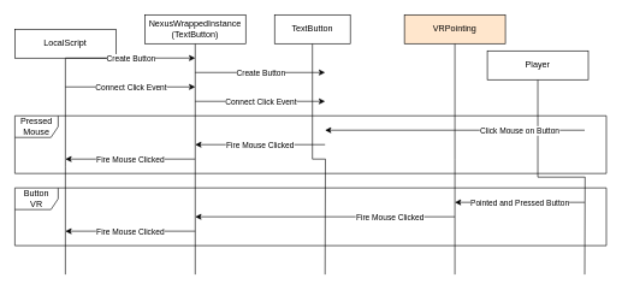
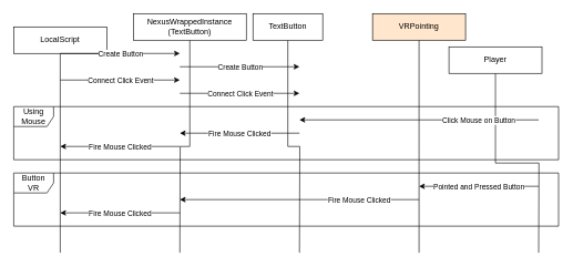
- <mxCell id="5" value="NexusWrappedInstance&lt;br&gt;(TextButton)" style="rounded=0;whiteSpace=wrap;html=1;" vertex="1" parent="1"><mxGeometry x="200" y="20" width="140" height="40" as="geometry" /></mxCell>
+ <mxCell id="5" value="NexusWrappedInstance&lt;br&gt;(TextButton)" style="rounded=0;whiteSpace=wrap;html=1;" vertex="1" parent="1"><mxGeometry x="200" y="20" width="170" height="40" as="geometry" /></mxCell>
- <mxCell id="18" value="Pressed Mouse" style="shape=umlFrame;whiteSpace=wrap;html=1;" vertex="1" parent="1"><mxGeometry x="20" y="160" width="820" height="80" as="geometry" /></mxCell>
+ <mxCell id="18" value="Using Mouse" style="shape=umlFrame;whiteSpace=wrap;html=1;" vertex="1" parent="1"><mxGeometry x="20" y="160" width="820" height="80" as="geometry" /></mxCell>
